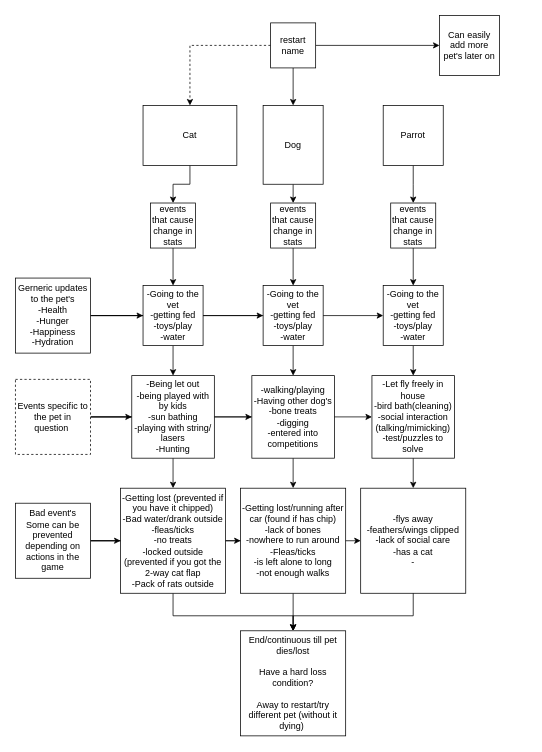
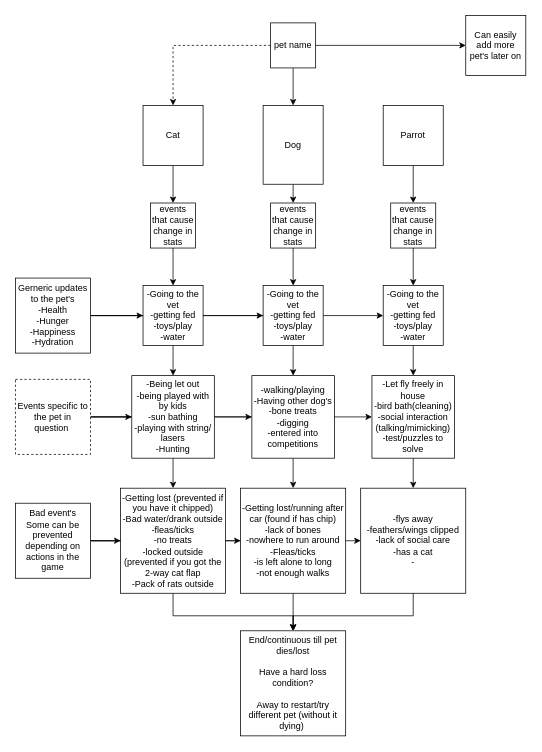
- <mxCell id="7" value="restart name" style="whiteSpace=wrap;html=1;aspect=fixed;" vertex="1" parent="1"><mxGeometry x="360" y="30" width="60" height="60" as="geometry" /></mxCell>
+ <mxCell id="7" value="pet name" style="whiteSpace=wrap;html=1;aspect=fixed;" vertex="1" parent="1"><mxGeometry x="360" y="30" width="60" height="60" as="geometry" /></mxCell>
- <mxCell id="14" value="Can easily add more pet's later on" style="whiteSpace=wrap;html=1;aspect=fixed;" vertex="1" parent="1"><mxGeometry x="585" y="20" width="80" height="80" as="geometry" /></mxCell>
+ <mxCell id="14" value="Can easily add more pet's later on" style="whiteSpace=wrap;html=1;aspect=fixed;" vertex="1" parent="1"><mxGeometry x="620" y="20" width="80" height="80" as="geometry" /></mxCell>
- <mxCell id="13" value="Cat" style="whiteSpace=wrap;html=1;aspect=fixed;" vertex="1" parent="1"><mxGeometry x="190" y="140" width="125" height="80" as="geometry" /></mxCell>
+ <mxCell id="13" value="Cat" style="whiteSpace=wrap;html=1;aspect=fixed;" vertex="1" parent="1"><mxGeometry x="190" y="140" width="80" height="80" as="geometry" /></mxCell>
